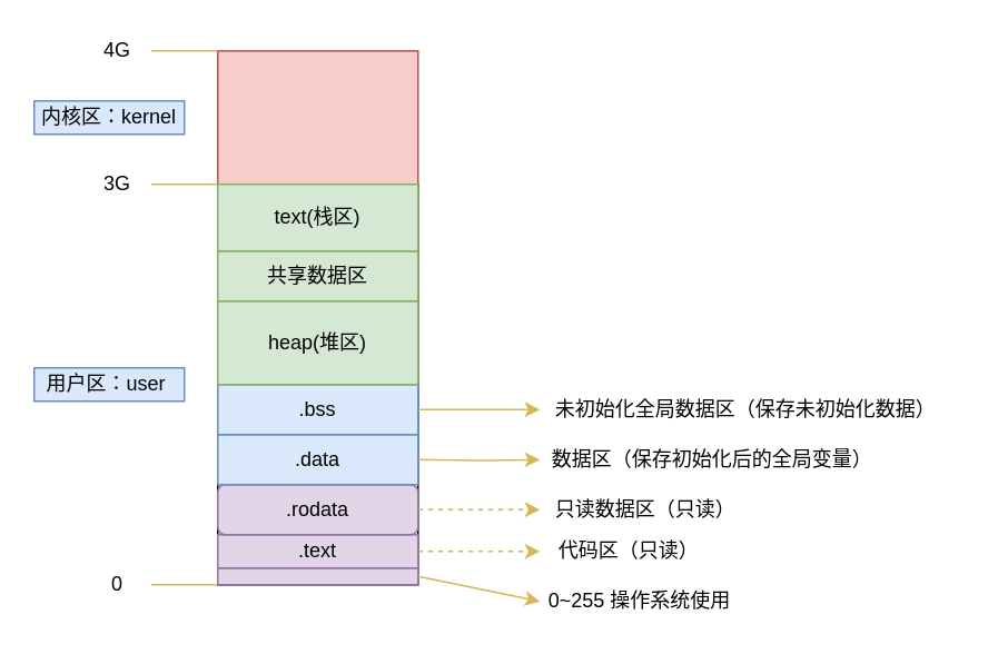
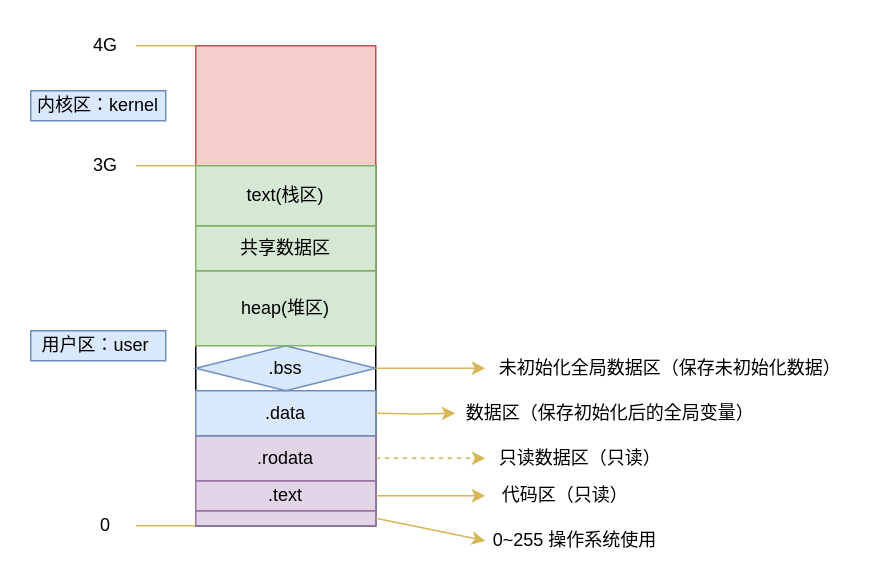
- <mxCell id="24" value=".bss" style="rounded=0;whiteSpace=wrap;html=1;fillColor=#dae8fc;strokeColor=#6c8ebf;" vertex="1" parent="1"><mxGeometry x="130" y="230" width="120" height="30" as="geometry" /></mxCell>
+ <mxCell id="24" value=".bss" style="rhombus;whiteSpace=wrap;html=1;fillColor=#dae8fc;strokeColor=#6c8ebf;" vertex="1" parent="1"><mxGeometry x="130" y="230" width="120" height="30" as="geometry" /></mxCell>
- <mxCell id="23" value="数据区（保存初始化后的全局变量）" style="text;html=1;strokeColor=none;fillColor=none;align=center;verticalAlign=middle;whiteSpace=wrap;rounded=0;" vertex="1" parent="1"><mxGeometry x="323" y="265" width="207" height="20" as="geometry" /></mxCell>
+ <mxCell id="23" value="数据区（保存初始化后的全局变量）" style="text;html=1;strokeColor=none;fillColor=none;align=center;verticalAlign=middle;whiteSpace=wrap;rounded=0;" vertex="1" parent="1"><mxGeometry x="303" y="265" width="207" height="20" as="geometry" /></mxCell>
- <mxCell id="19" value=".rodata" style="whiteSpace=wrap;html=1;fillColor=#e1d5e7;strokeColor=#9673a6;rounded=1;" vertex="1" parent="1"><mxGeometry x="130" y="290" width="120" height="30" as="geometry" /></mxCell>
+ <mxCell id="19" value=".rodata" style="rounded=0;whiteSpace=wrap;html=1;fillColor=#e1d5e7;strokeColor=#9673a6;" vertex="1" parent="1"><mxGeometry x="130" y="290" width="120" height="30" as="geometry" /></mxCell>
- <mxCell id="15" style="edgeStyle=orthogonalEdgeStyle;rounded=0;orthogonalLoop=1;jettySize=auto;html=1;entryX=0;entryY=0.5;entryDx=0;entryDy=0;fillColor=#fff2cc;strokeColor=#d6b656;dashed=1;" edge="1" parent="1" source="16" target="17"><mxGeometry relative="1" as="geometry" /></mxCell>
+ <mxCell id="15" style="edgeStyle=orthogonalEdgeStyle;rounded=0;orthogonalLoop=1;jettySize=auto;html=1;entryX=0;entryY=0.5;entryDx=0;entryDy=0;fillColor=#fff2cc;strokeColor=#d6b656;" edge="1" parent="1" source="16" target="17"><mxGeometry relative="1" as="geometry" /></mxCell>
